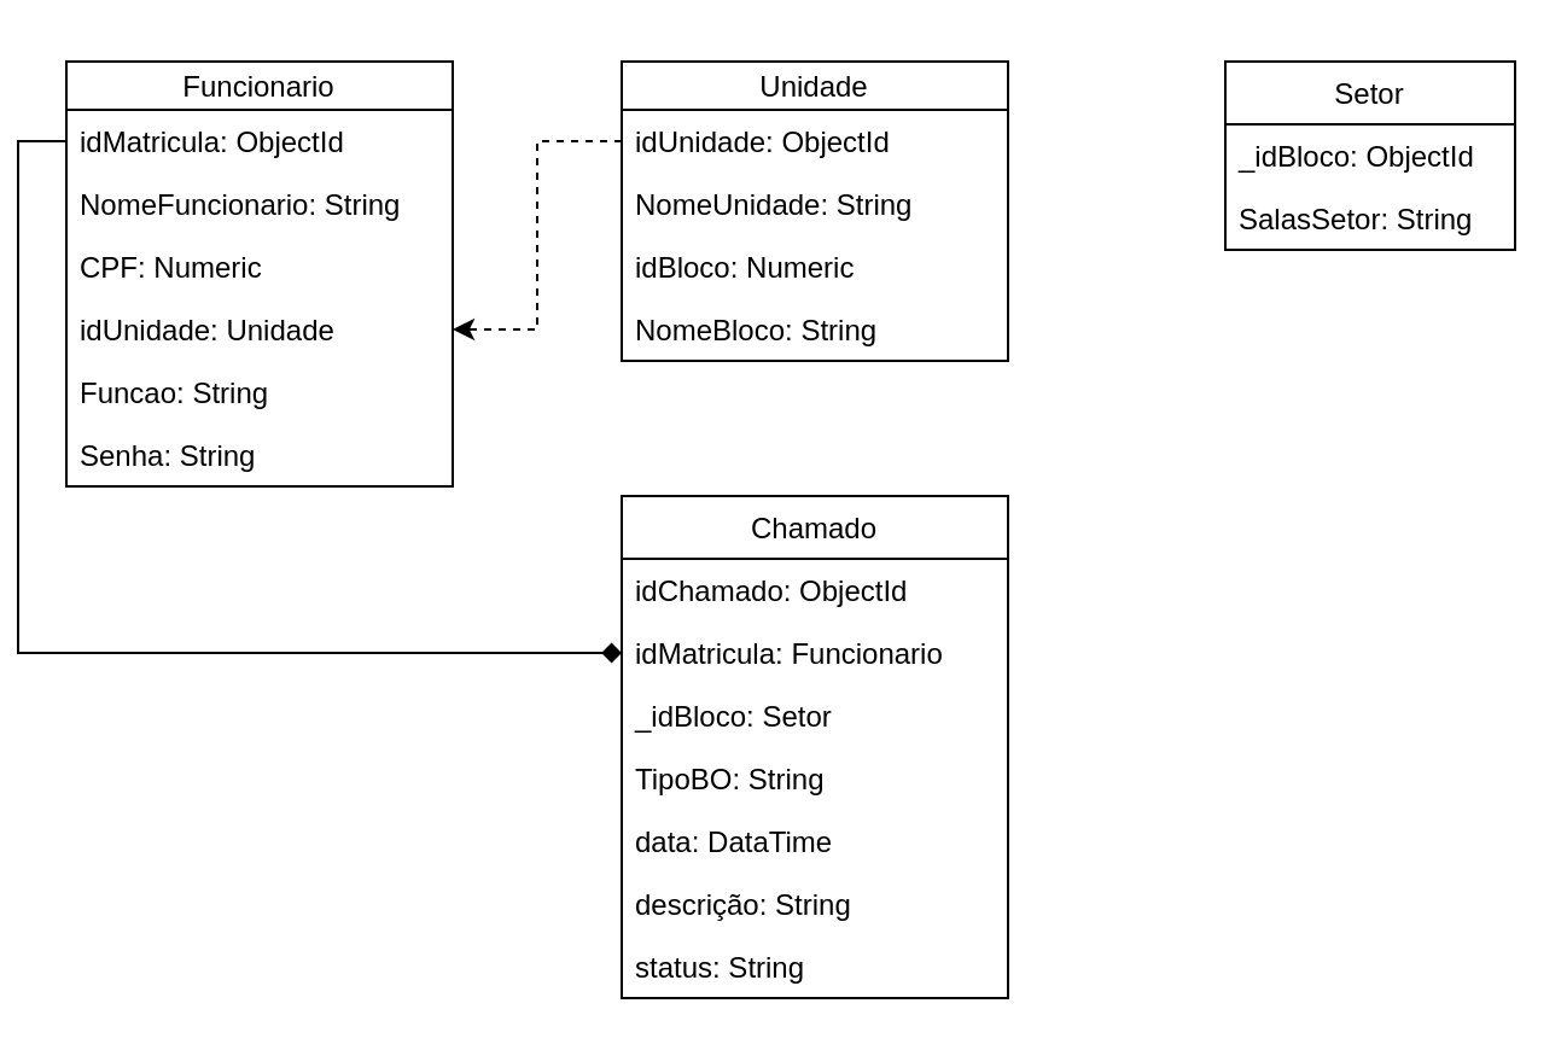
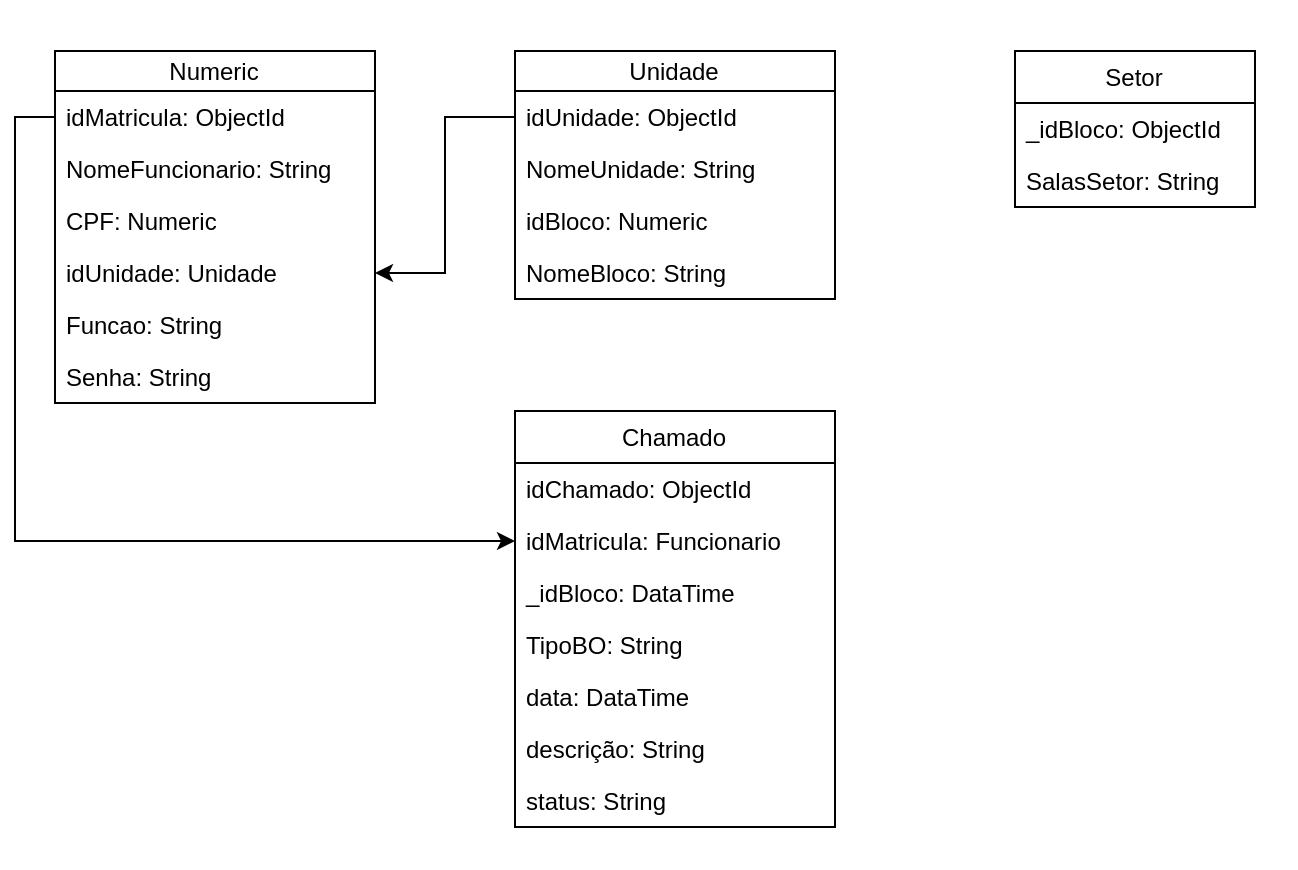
- <mxCell id="2" value="Funcionario" style="swimlane;fontStyle=0;childLayout=stackLayout;horizontal=1;startSize=20;fillColor=none;horizontalStack=0;resizeParent=1;resizeParentMax=0;resizeLast=0;collapsible=1;marginBottom=0;" parent="1" vertex="1"><mxGeometry x="20" y="20" width="160" height="176" as="geometry"><mxRectangle x="80" y="90" width="100" height="30" as="alternateBounds" /></mxGeometry></mxCell>
+ <mxCell id="2" value="Numeric" style="swimlane;fontStyle=0;childLayout=stackLayout;horizontal=1;startSize=20;fillColor=none;horizontalStack=0;resizeParent=1;resizeParentMax=0;resizeLast=0;collapsible=1;marginBottom=0;" parent="1" vertex="1"><mxGeometry x="20" y="20" width="160" height="176" as="geometry"><mxRectangle x="80" y="90" width="100" height="30" as="alternateBounds" /></mxGeometry></mxCell>
- <mxCell id="26" value="" style="edgeStyle=orthogonalEdgeStyle;rounded=0;orthogonalLoop=1;jettySize=auto;html=1;exitX=0;exitY=0.5;exitDx=0;exitDy=0;dashed=1;" edge="1" parent="1" source="22" target="6"><mxGeometry relative="1" as="geometry"><mxPoint x="180" y="157" as="sourcePoint" /></mxGeometry></mxCell>
+ <mxCell id="26" value="" style="edgeStyle=orthogonalEdgeStyle;rounded=0;orthogonalLoop=1;jettySize=auto;html=1;exitX=0;exitY=0.5;exitDx=0;exitDy=0;" edge="1" parent="1" source="22" target="6"><mxGeometry relative="1" as="geometry"><mxPoint x="180" y="157" as="sourcePoint" /></mxGeometry></mxCell>
- <mxCell id="27" style="edgeStyle=orthogonalEdgeStyle;rounded=0;orthogonalLoop=1;jettySize=auto;html=1;exitX=0;exitY=0.5;exitDx=0;exitDy=0;entryX=0;entryY=0.5;entryDx=0;entryDy=0;endArrow=diamond;" edge="1" parent="1" source="3" target="14"><mxGeometry relative="1" as="geometry" /></mxCell>
+ <mxCell id="27" style="edgeStyle=orthogonalEdgeStyle;rounded=0;orthogonalLoop=1;jettySize=auto;html=1;exitX=0;exitY=0.5;exitDx=0;exitDy=0;entryX=0;entryY=0.5;entryDx=0;entryDy=0;" edge="1" parent="1" source="3" target="14"><mxGeometry relative="1" as="geometry" /></mxCell>
- <mxCell id="15" value="_idBloco: Setor" style="text;strokeColor=none;fillColor=none;align=left;verticalAlign=top;spacingLeft=4;spacingRight=4;overflow=hidden;rotatable=0;points=[[0,0.5],[1,0.5]];portConstraint=eastwest;" parent="12" vertex="1"><mxGeometry y="78" width="160" height="26" as="geometry" /></mxCell>
+ <mxCell id="15" value="_idBloco: DataTime" style="text;strokeColor=none;fillColor=none;align=left;verticalAlign=top;spacingLeft=4;spacingRight=4;overflow=hidden;rotatable=0;points=[[0,0.5],[1,0.5]];portConstraint=eastwest;" parent="12" vertex="1"><mxGeometry y="78" width="160" height="26" as="geometry" /></mxCell>
